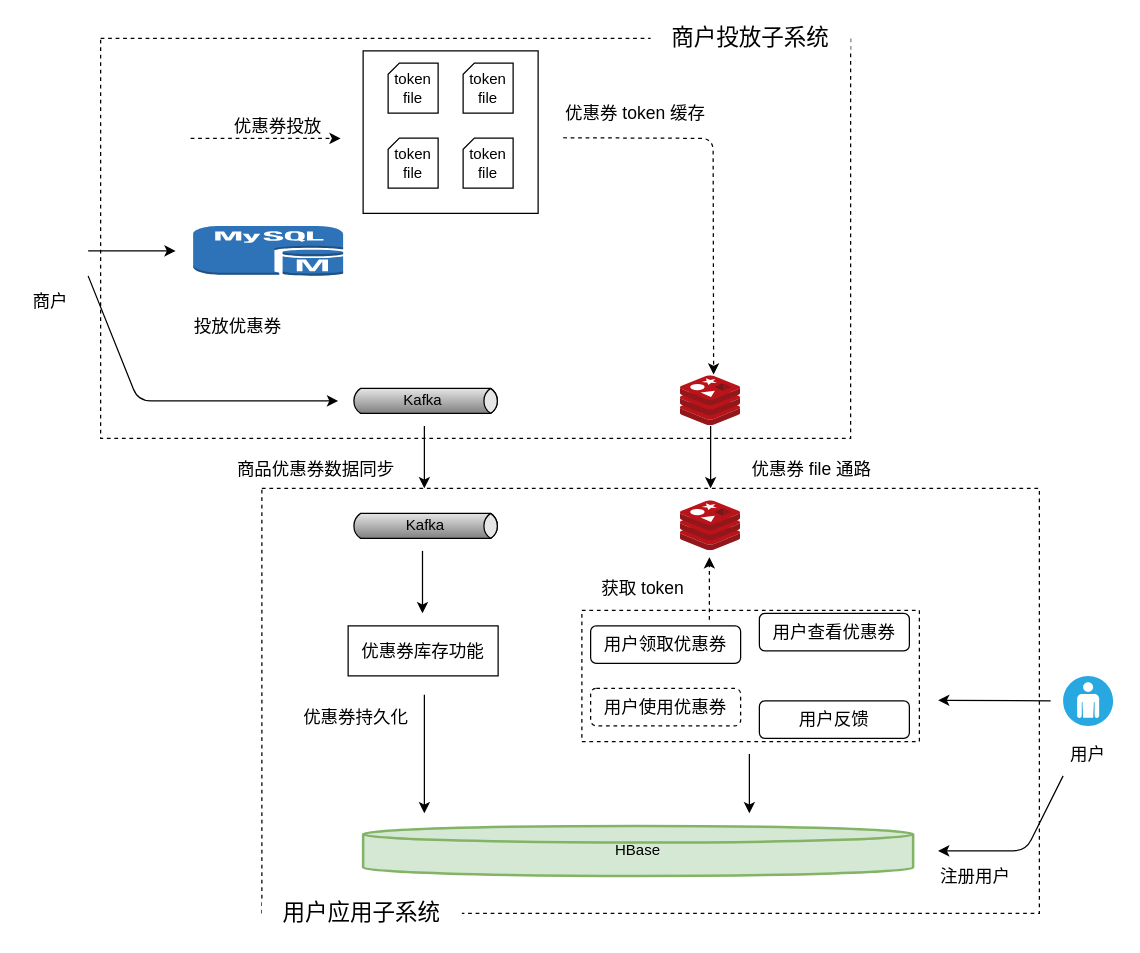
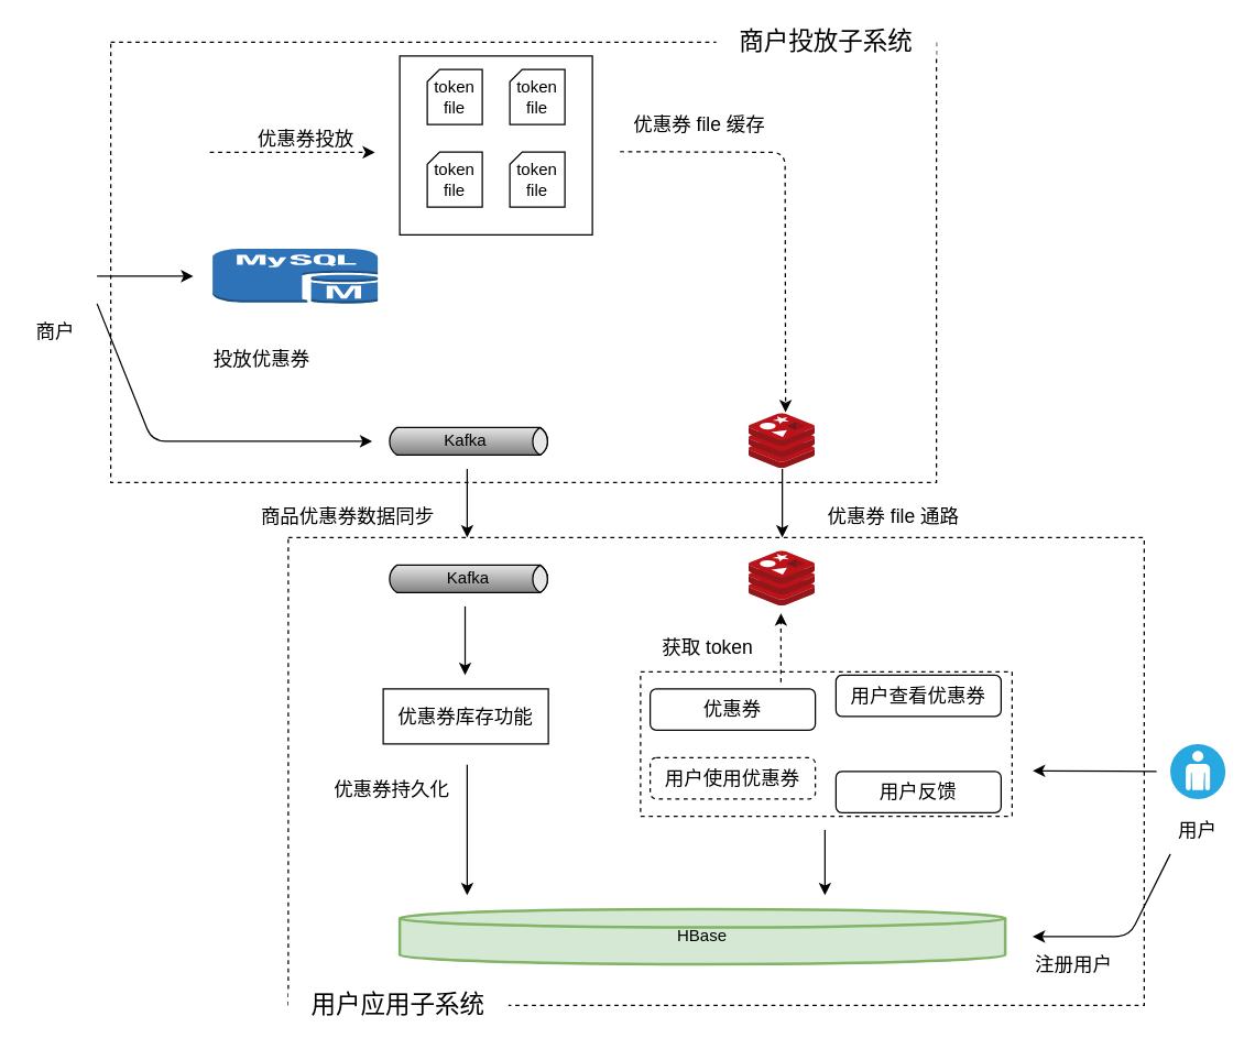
- <mxCell id="17" value="&lt;span style=&quot;font-size: 14px&quot;&gt;优惠券 token 缓存&lt;/span&gt;" style="text;html=1;strokeColor=none;fillColor=none;align=center;verticalAlign=middle;whiteSpace=wrap;rounded=0;" vertex="1" parent="1"><mxGeometry x="448" y="80" width="120" height="20" as="geometry" /></mxCell>
+ <mxCell id="17" value="&lt;span style=&quot;font-size: 14px&quot;&gt;优惠券 file 缓存&lt;/span&gt;" style="text;html=1;strokeColor=none;fillColor=none;align=center;verticalAlign=middle;whiteSpace=wrap;rounded=0;" vertex="1" parent="1"><mxGeometry x="448" y="80" width="120" height="20" as="geometry" /></mxCell>
- <mxCell id="34" value="&lt;font style=&quot;font-size: 14px&quot;&gt;用户领取优惠券&lt;/font&gt;" style="rounded=1;whiteSpace=wrap;html=1;strokeColor=#000000;fillColor=none;" vertex="1" parent="1"><mxGeometry x="472" y="500" width="120" height="30" as="geometry" /></mxCell>
+ <mxCell id="34" value="&lt;font style=&quot;font-size: 14px&quot;&gt;优惠券&lt;/font&gt;" style="rounded=1;whiteSpace=wrap;html=1;strokeColor=#000000;fillColor=none;" vertex="1" parent="1"><mxGeometry x="472" y="500" width="120" height="30" as="geometry" /></mxCell>
